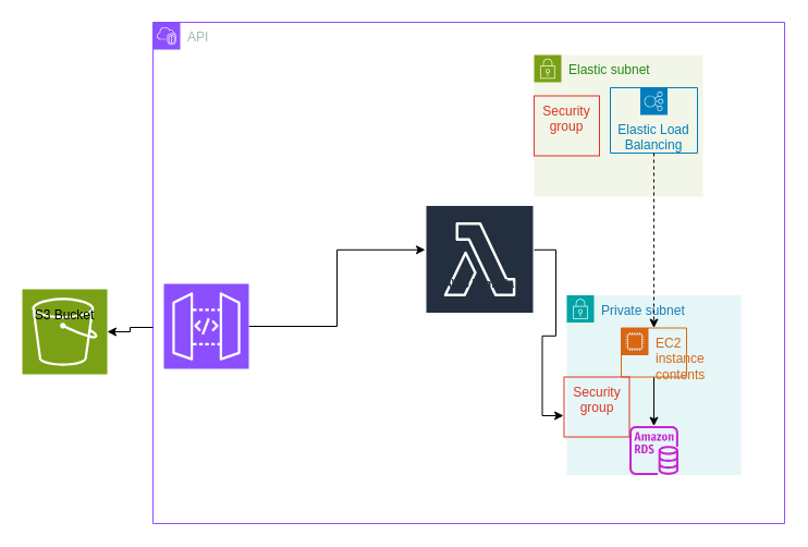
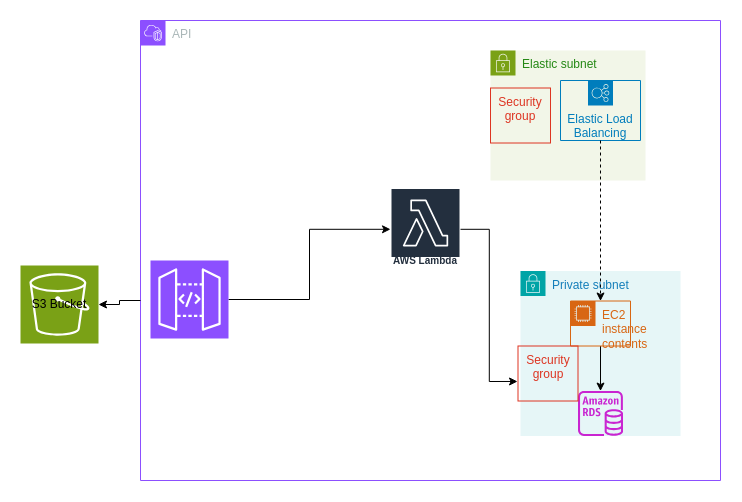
- <mxCell id="11" value="AWS Lambda" style="sketch=0;outlineConnect=0;fontColor=#232F3E;gradientColor=none;strokeColor=#ffffff;fillColor=#232F3E;dashed=0;verticalLabelPosition=middle;verticalAlign=bottom;align=center;html=1;whiteSpace=wrap;fontSize=10;fontStyle=1;spacing=3;shape=mxgraph.aws4.productIcon;prIcon=mxgraph.aws4.lambda;" vertex="1" parent="2"><mxGeometry x="250" y="167.5" width="100" height="82.5" as="geometry" /></mxCell>
+ <mxCell id="11" value="AWS Lambda" style="sketch=0;outlineConnect=0;fontColor=#232F3E;gradientColor=none;strokeColor=#ffffff;fillColor=#232F3E;dashed=0;verticalLabelPosition=middle;verticalAlign=bottom;align=center;html=1;whiteSpace=wrap;fontSize=10;fontStyle=1;spacing=3;shape=mxgraph.aws4.productIcon;prIcon=mxgraph.aws4.lambda;" vertex="1" parent="2"><mxGeometry x="250" y="167.5" width="70" height="82.5" as="geometry" /></mxCell>
- <mxCell id="18" value="S3 Bucket" style="text;html=1;align=center;verticalAlign=middle;whiteSpace=wrap;rounded=0;" vertex="1" parent="1"><mxGeometry x="29" y="274" width="60" height="30" as="geometry" /></mxCell>
+ <mxCell id="18" value="S3 Bucket" style="text;html=1;align=center;verticalAlign=middle;whiteSpace=wrap;rounded=0;" vertex="1" parent="1"><mxGeometry x="29" y="289" width="60" height="30" as="geometry" /></mxCell>
